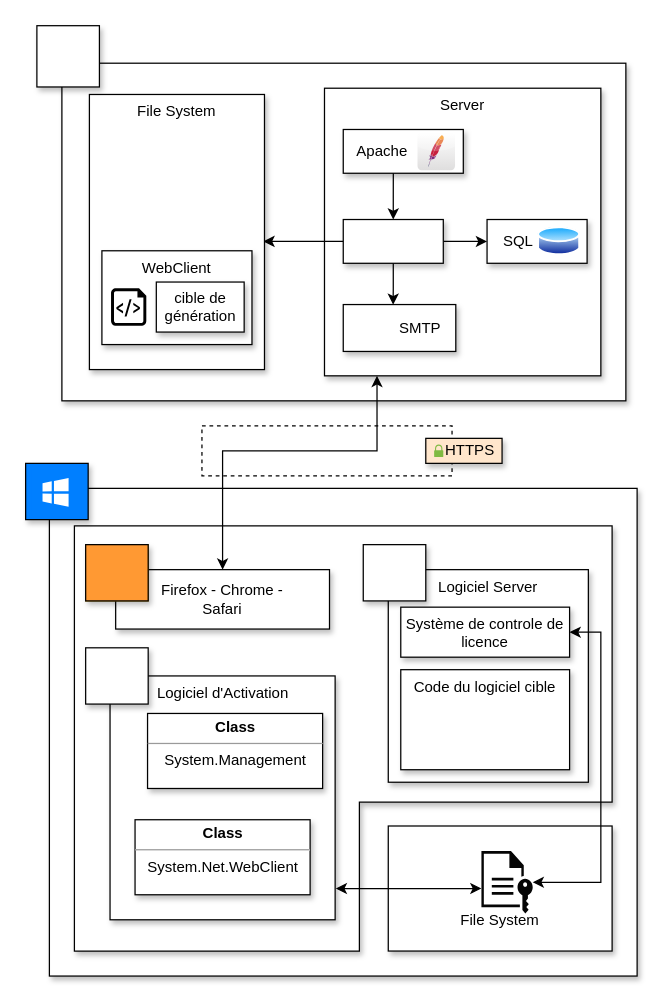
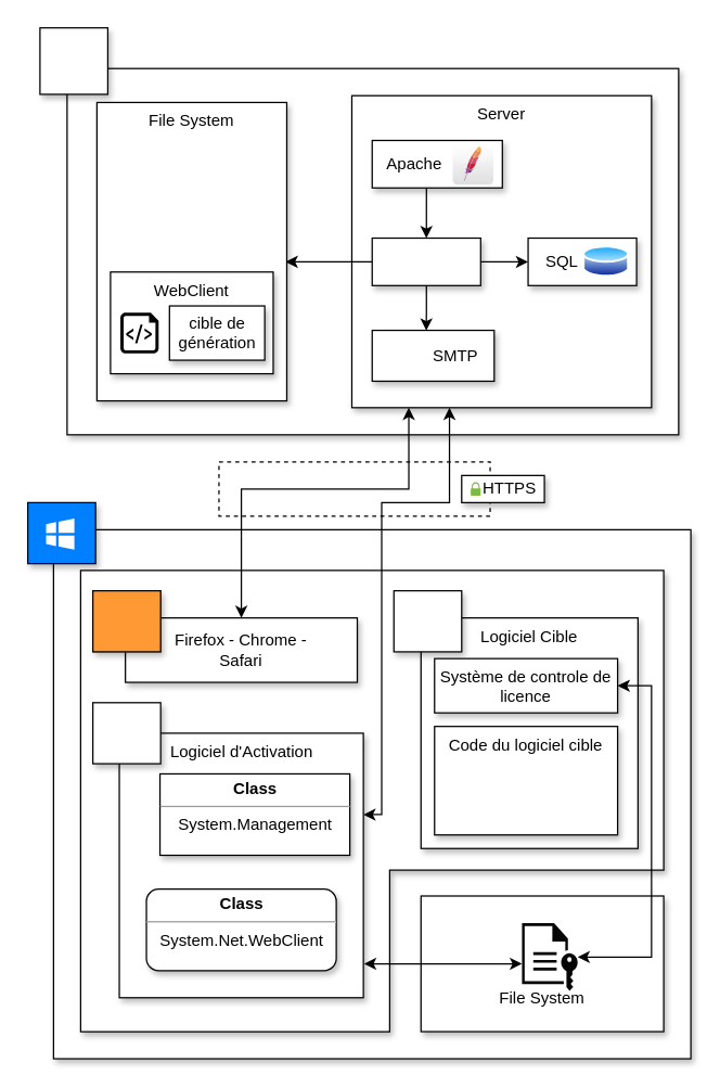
- <mxCell id="26" value="&amp;nbsp;&amp;nbsp; HTTPS" style="rounded=0;whiteSpace=wrap;html=1;shadow=1;sketch=0;verticalAlign=middle;fillColor=#ffe6cc;" vertex="1" parent="1"><mxGeometry x="340" y="350" width="61" height="20" as="geometry" /></mxCell>
+ <mxCell id="26" value="&amp;nbsp;&amp;nbsp; HTTPS" style="rounded=0;whiteSpace=wrap;html=1;shadow=1;sketch=0;verticalAlign=middle;" vertex="1" parent="1"><mxGeometry x="340" y="350" width="61" height="20" as="geometry" /></mxCell>
+ <mxCell id="24" style="edgeStyle=orthogonalEdgeStyle;rounded=0;orthogonalLoop=1;jettySize=auto;html=1;jumpStyle=line;startArrow=classic;startFill=1;" edge="1" parent="1" source="25" target="4"><mxGeometry relative="1" as="geometry"><Array as="points"><mxPoint x="281" y="600" /><mxPoint x="281" y="370" /><mxPoint x="331" y="370" /></Array></mxGeometry></mxCell>
- <mxCell id="36" value="Logiciel Server" style="rounded=0;whiteSpace=wrap;html=1;verticalAlign=top;sketch=0;shadow=1;" vertex="1" parent="1"><mxGeometry x="310" y="455" width="160" height="170" as="geometry" /></mxCell>
+ <mxCell id="36" value="Logiciel Cible" style="rounded=0;whiteSpace=wrap;html=1;verticalAlign=top;sketch=0;shadow=1;" vertex="1" parent="1"><mxGeometry x="310" y="455" width="160" height="170" as="geometry" /></mxCell>
- <mxCell id="28" value="&lt;p style=&quot;margin: 4px 0px 0px&quot;&gt;&lt;b&gt;Class&lt;/b&gt;&lt;/p&gt;&lt;hr size=&quot;1&quot;&gt;&lt;div style=&quot;height: 2px&quot;&gt;&lt;span style=&quot;white-space: pre&quot;&gt;System.Net.WebClient&lt;br&gt;&lt;/span&gt;&lt;/div&gt;" style="verticalAlign=middle;align=center;overflow=fill;fontSize=12;fontFamily=Helvetica;html=1;shadow=1;" vertex="1" parent="1"><mxGeometry x="107.5" y="655" width="140" height="60" as="geometry" /></mxCell>
+ <mxCell id="28" value="&lt;p style=&quot;margin: 4px 0px 0px&quot;&gt;&lt;b&gt;Class&lt;/b&gt;&lt;/p&gt;&lt;hr size=&quot;1&quot;&gt;&lt;div style=&quot;height: 2px&quot;&gt;&lt;span style=&quot;white-space: pre&quot;&gt;System.Net.WebClient&lt;br&gt;&lt;/span&gt;&lt;/div&gt;" style="verticalAlign=middle;align=center;overflow=fill;fontSize=12;fontFamily=Helvetica;html=1;shadow=1;rounded=1;" vertex="1" parent="1"><mxGeometry x="107.5" y="655" width="140" height="60" as="geometry" /></mxCell>
